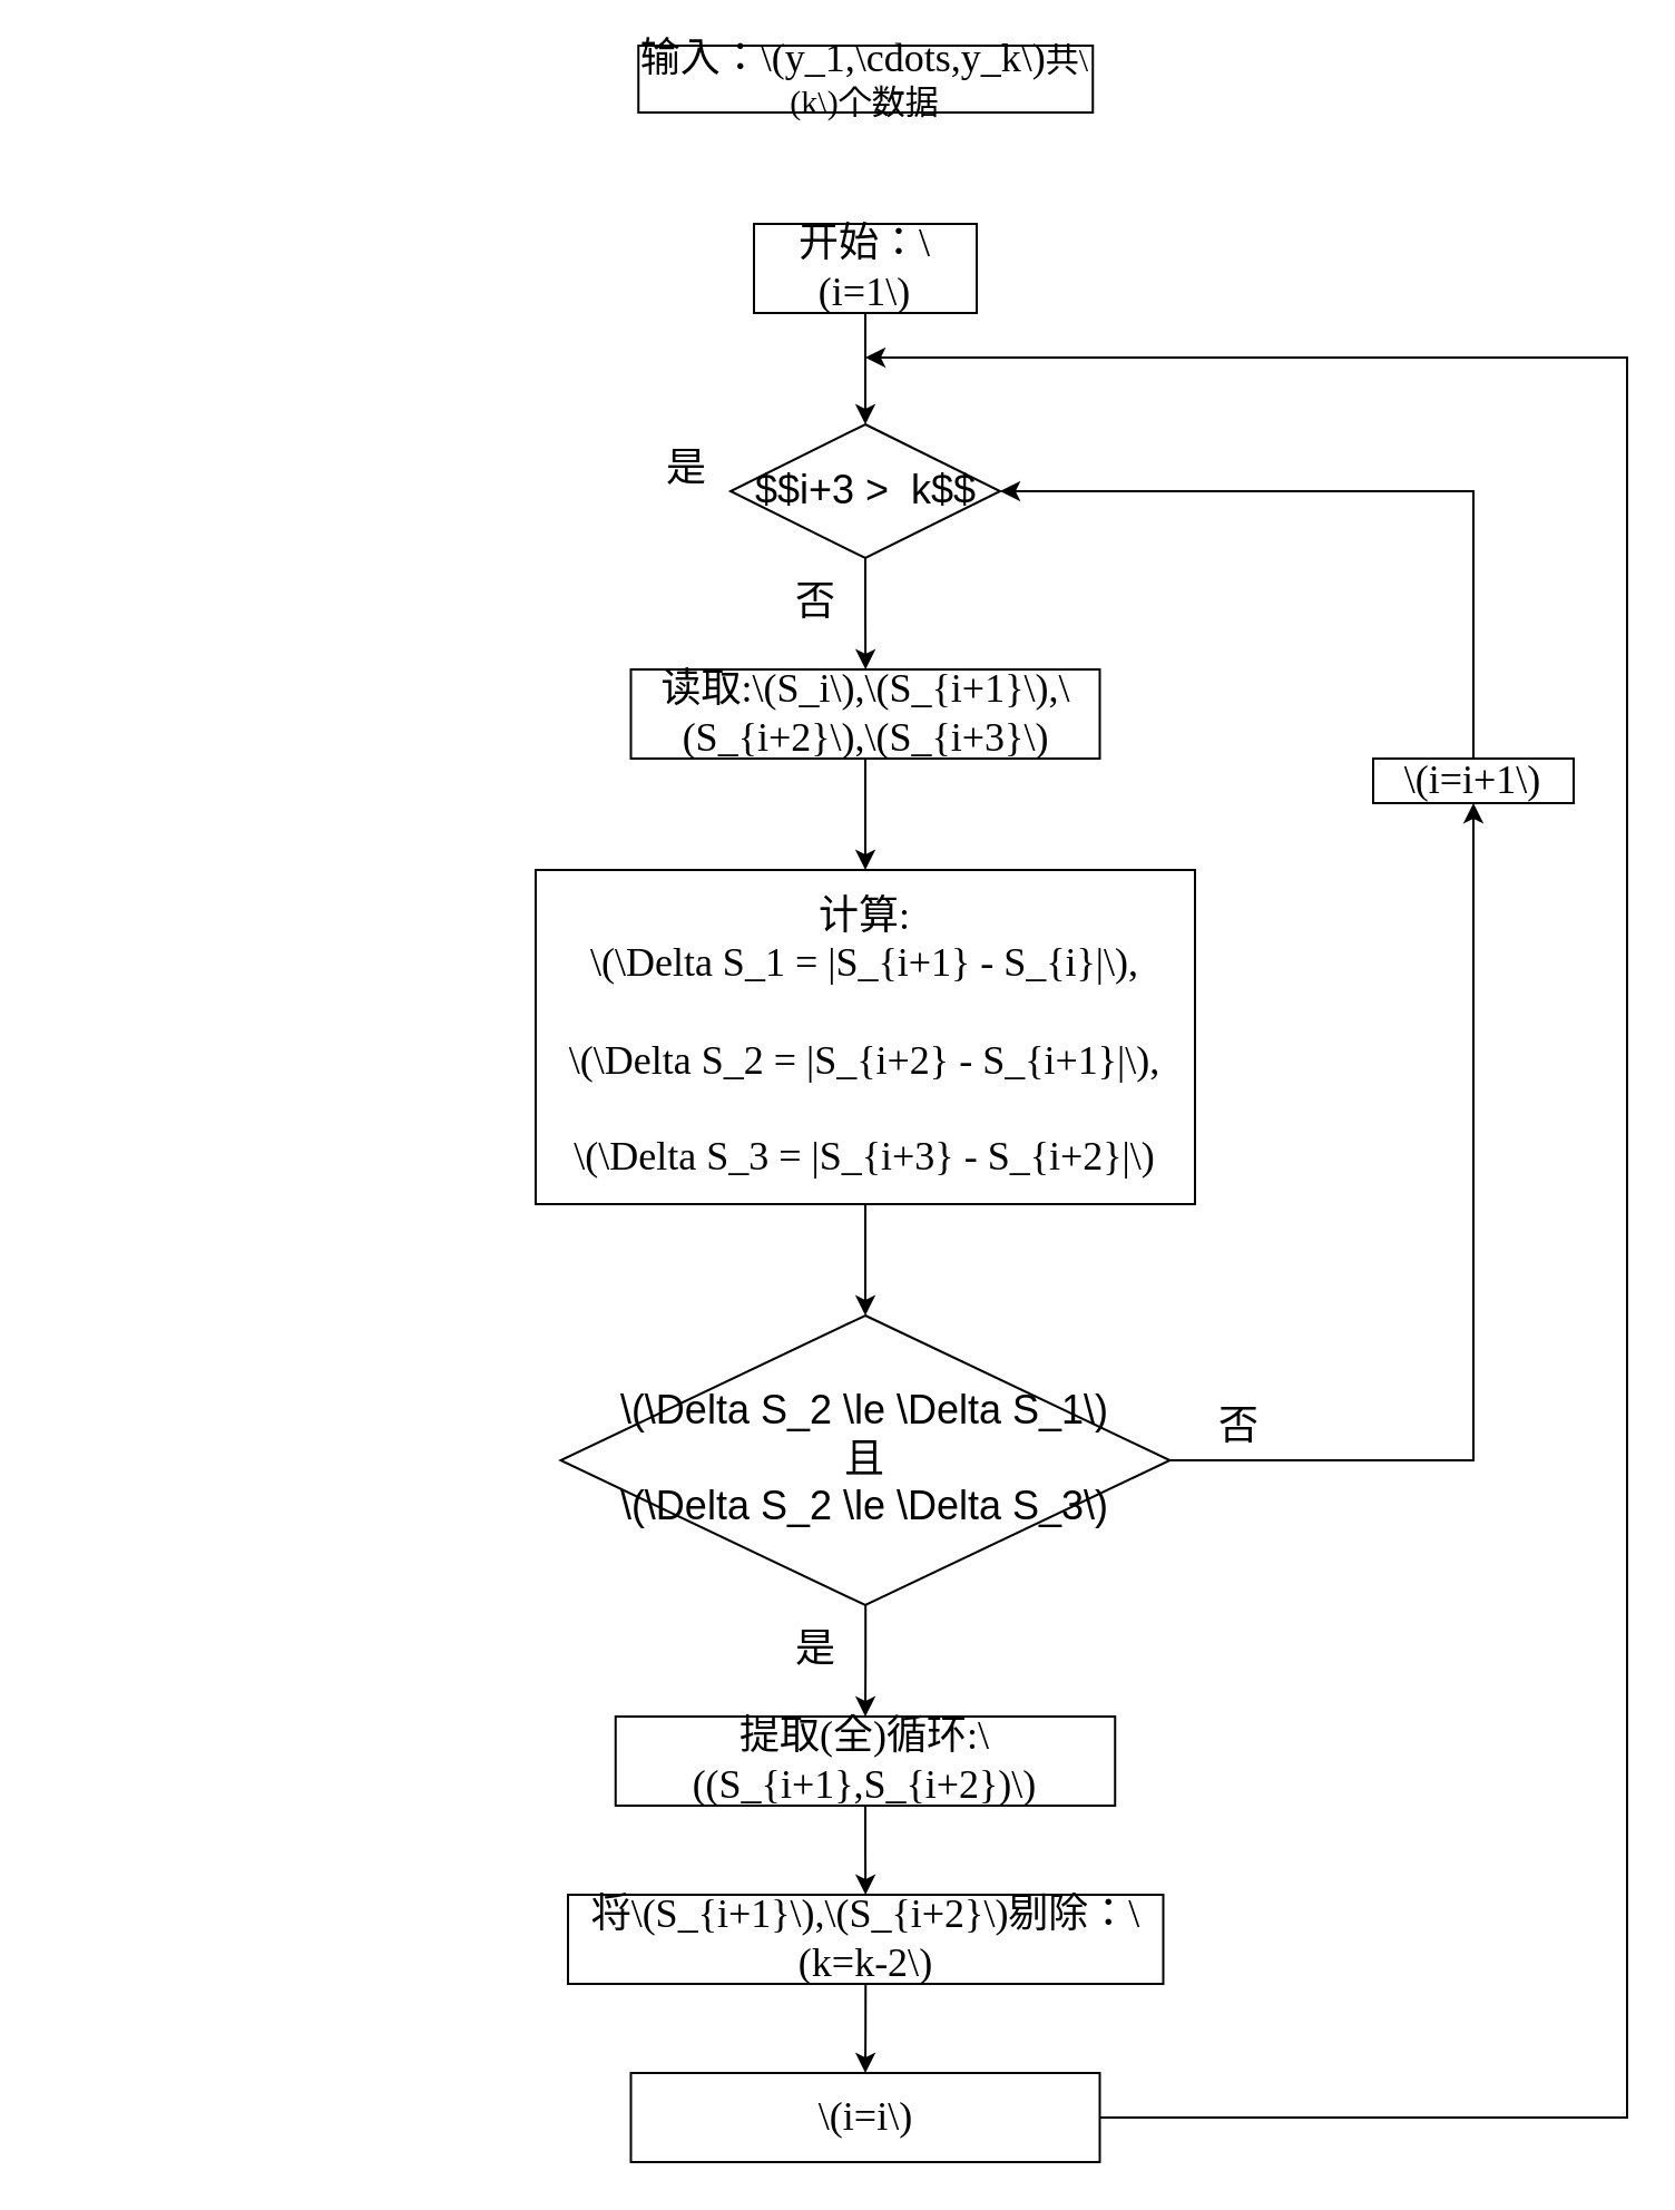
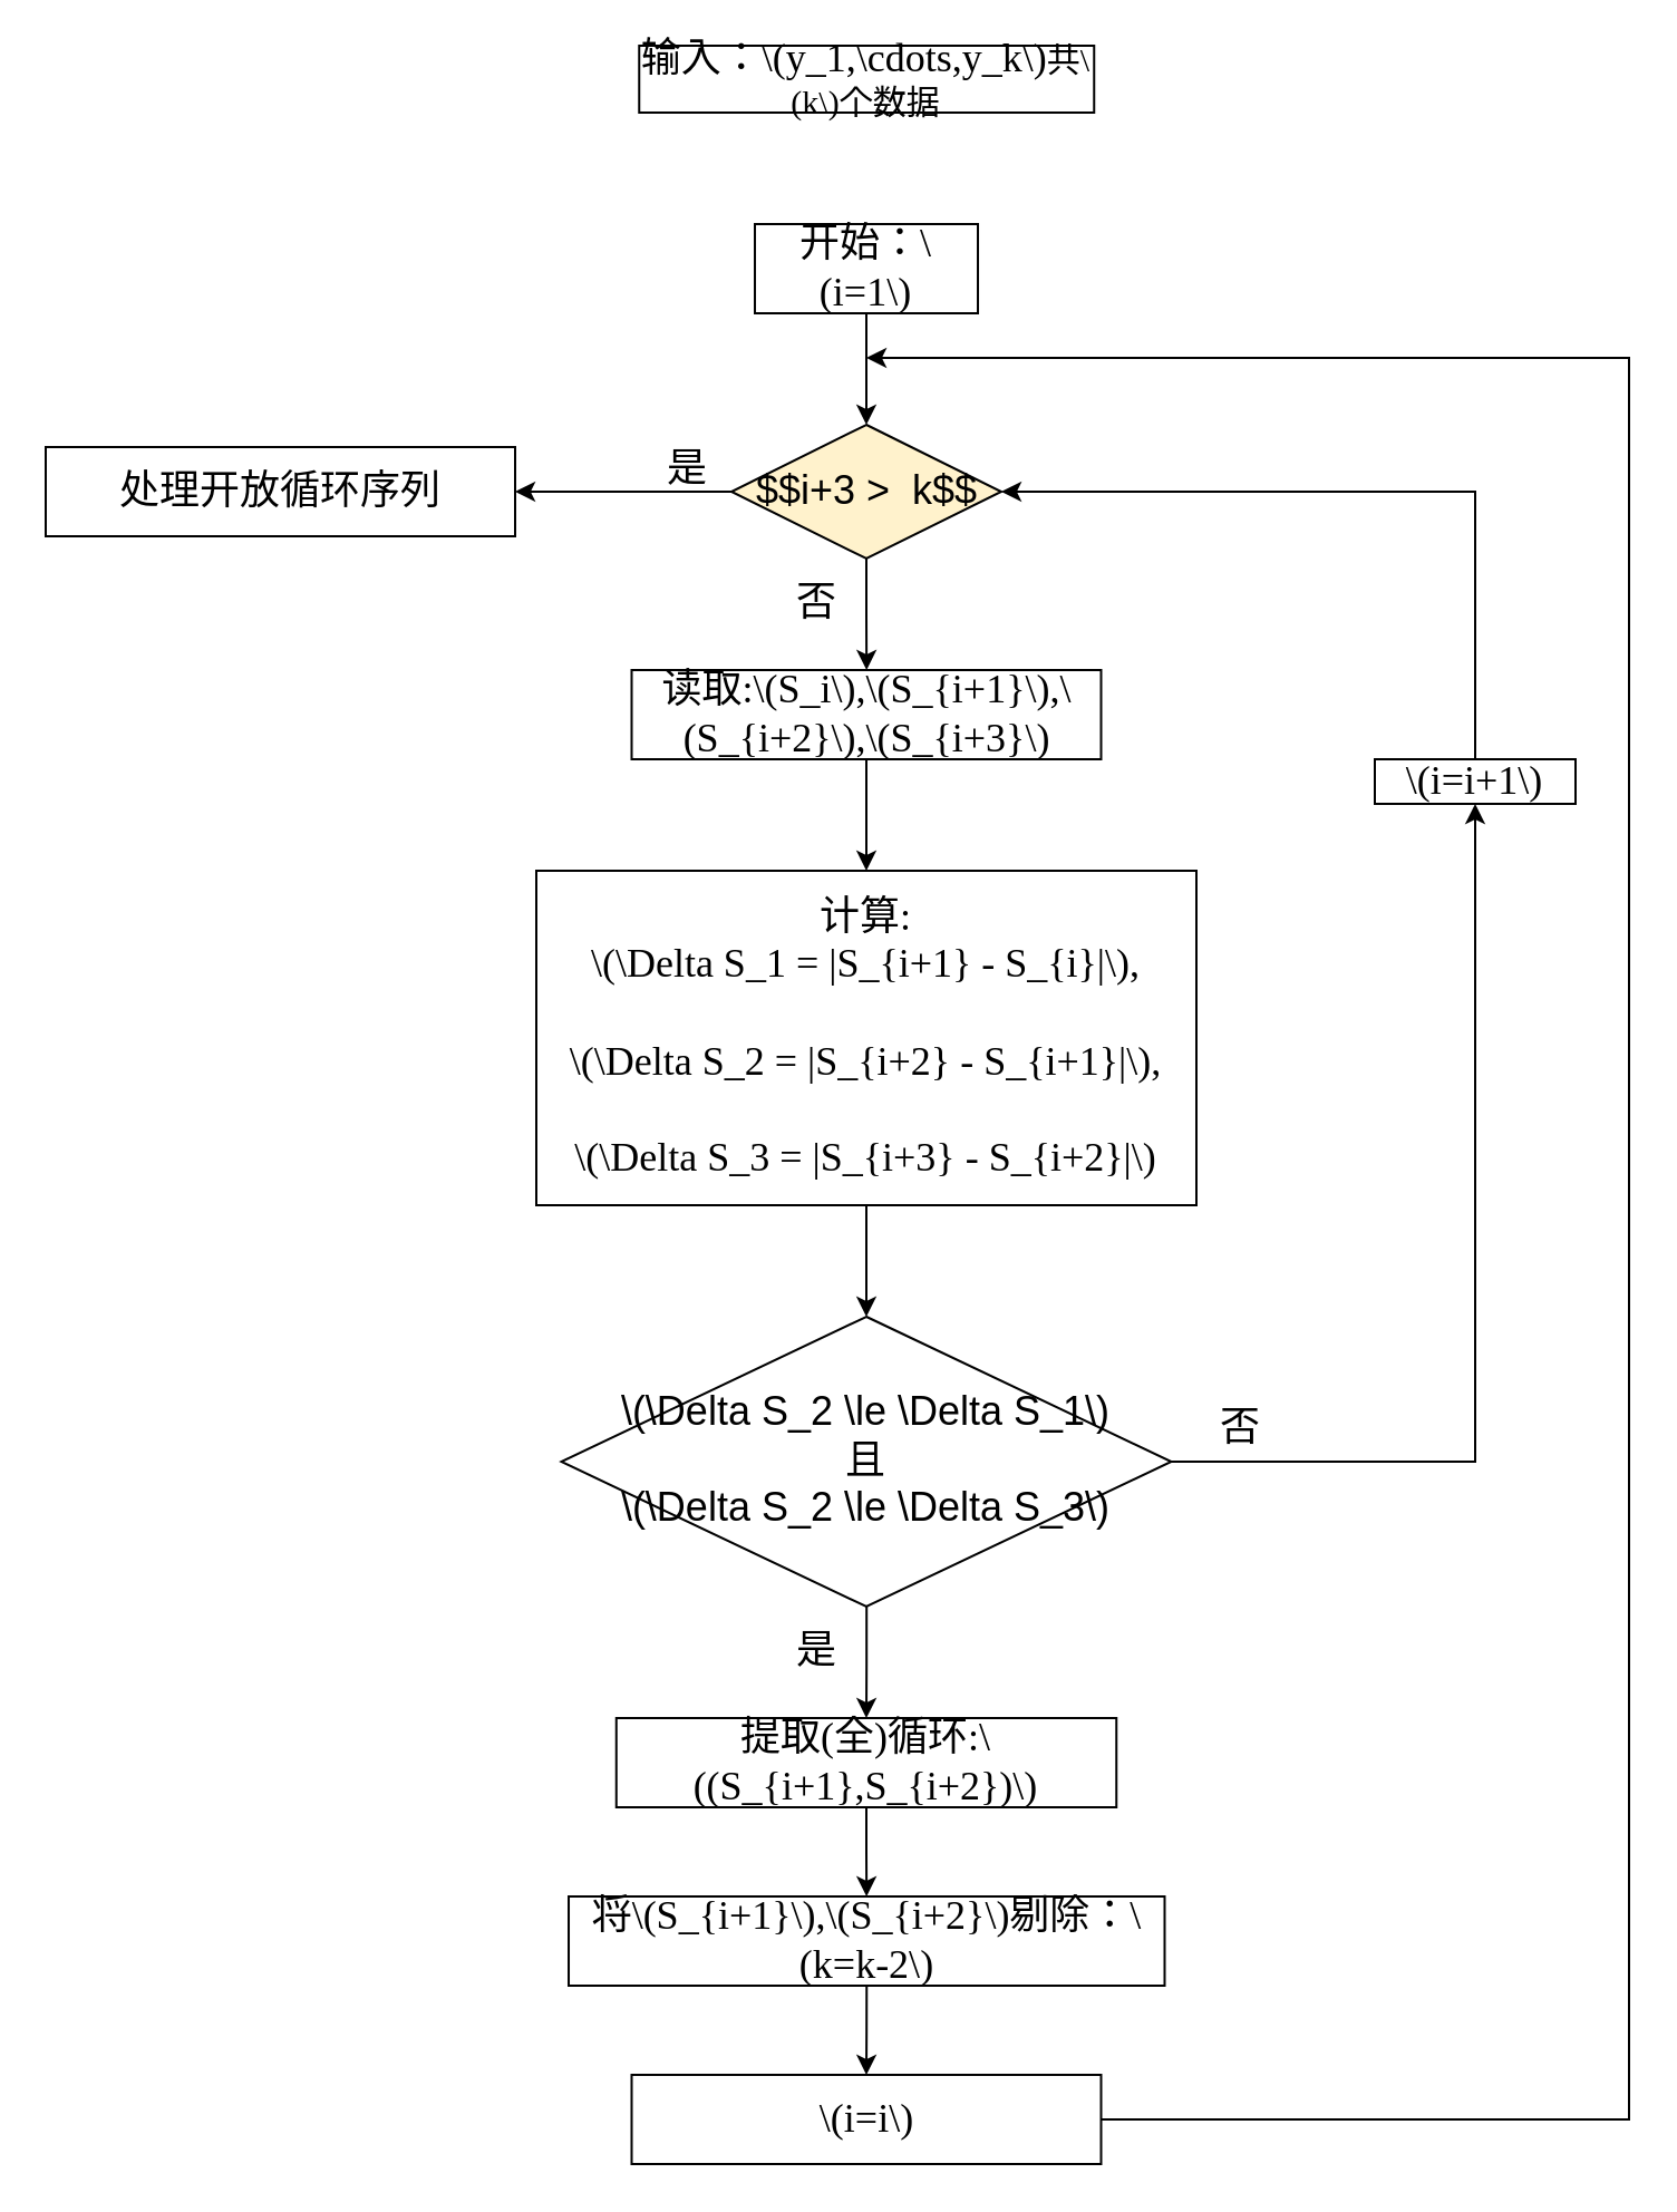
+ <mxCell id="25" value="&lt;font face=&quot;Times New Roman&quot;&gt;&lt;span style=&quot;font-size: 18px&quot;&gt;处理开放循环序列&lt;/span&gt;&lt;/font&gt;" style="rounded=0;whiteSpace=wrap;html=1;" parent="1" vertex="1"><mxGeometry x="20" y="200" width="210.5" height="40" as="geometry" /></mxCell>
+ <mxCell id="6" style="edgeStyle=orthogonalEdgeStyle;rounded=0;orthogonalLoop=1;jettySize=auto;html=1;exitX=0;exitY=0.5;exitDx=0;exitDy=0;entryX=1;entryY=0.5;entryDx=0;entryDy=0;" parent="1" source="7" target="25" edge="1"><mxGeometry relative="1" as="geometry" /></mxCell>
- <mxCell id="7" value="&lt;font style=&quot;font-size: 18px&quot;&gt;$$i+3 &amp;gt;&amp;nbsp; k$$&lt;/font&gt;" style="rhombus;whiteSpace=wrap;html=1;" parent="1" vertex="1"><mxGeometry x="327.5" y="190" width="121" height="60" as="geometry" /></mxCell>
+ <mxCell id="7" value="&lt;font style=&quot;font-size: 18px&quot;&gt;$$i+3 &amp;gt;&amp;nbsp; k$$&lt;/font&gt;" style="rhombus;whiteSpace=wrap;html=1;fillColor=#fff2cc;" parent="1" vertex="1"><mxGeometry x="327.5" y="190" width="121" height="60" as="geometry" /></mxCell>
